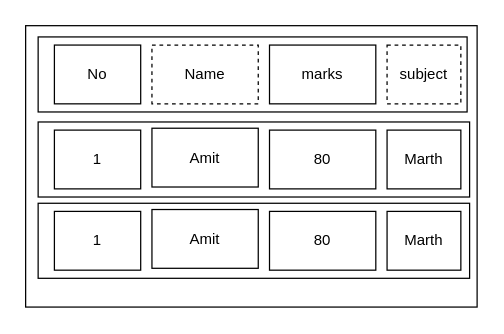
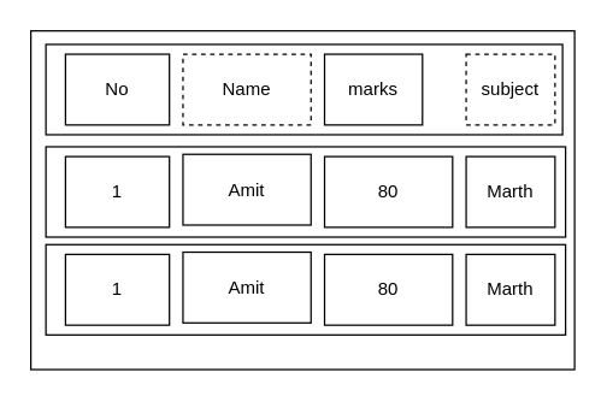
- <mxCell id="6" value="marks" style="rounded=0;whiteSpace=wrap;html=1;" vertex="1" parent="1"><mxGeometry x="215" y="35.5" width="85" height="47" as="geometry" /></mxCell>
+ <mxCell id="6" value="marks" style="rounded=0;whiteSpace=wrap;html=1;" vertex="1" parent="1"><mxGeometry x="215" y="35.5" width="65" height="47" as="geometry" /></mxCell>
